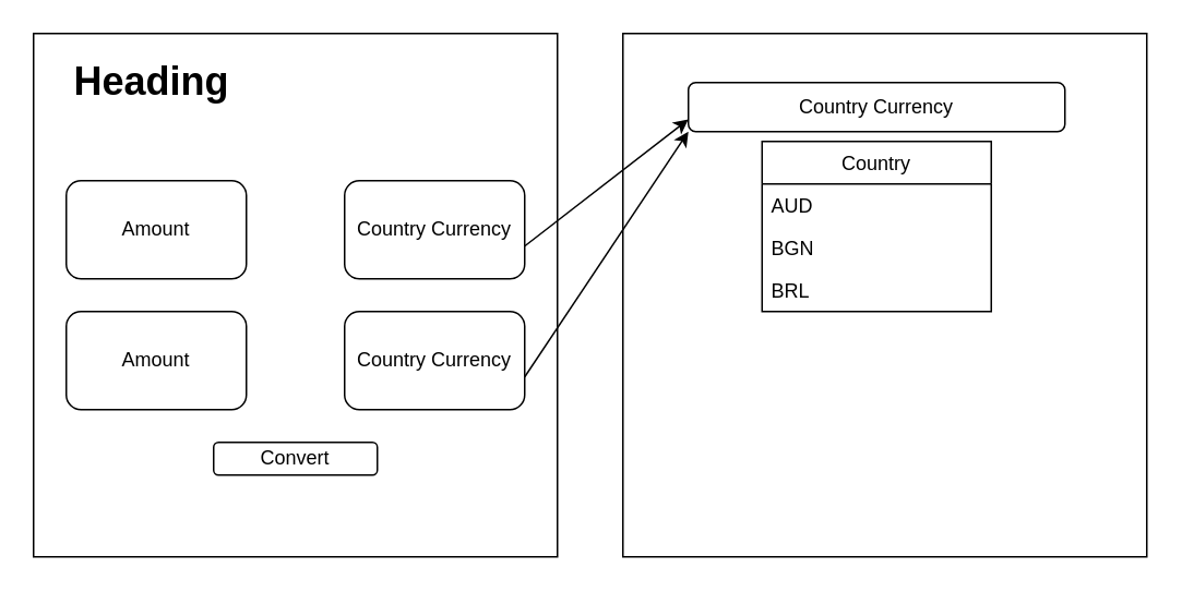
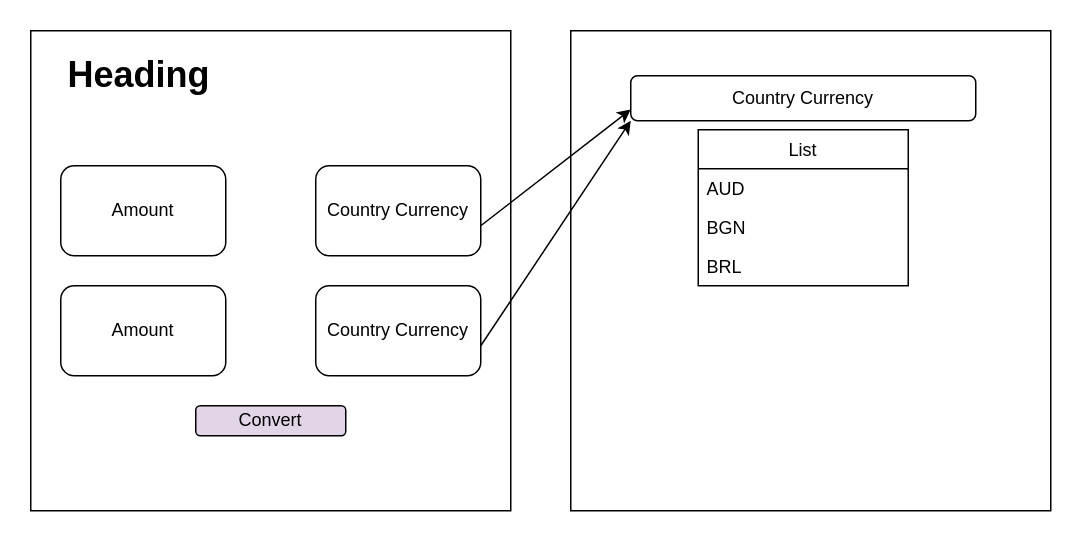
- <mxCell id="11" value="Country" style="swimlane;fontStyle=0;childLayout=stackLayout;horizontal=1;startSize=26;fillColor=none;horizontalStack=0;resizeParent=1;resizeParentMax=0;resizeLast=0;collapsible=1;marginBottom=0;" vertex="1" parent="1"><mxGeometry x="465" y="86" width="140" height="104" as="geometry" /></mxCell>
+ <mxCell id="11" value="List" style="swimlane;fontStyle=0;childLayout=stackLayout;horizontal=1;startSize=26;fillColor=none;horizontalStack=0;resizeParent=1;resizeParentMax=0;resizeLast=0;collapsible=1;marginBottom=0;" vertex="1" parent="1"><mxGeometry x="465" y="86" width="140" height="104" as="geometry" /></mxCell>
- <mxCell id="8" value="Convert" style="rounded=1;whiteSpace=wrap;html=1;" vertex="1" parent="1"><mxGeometry x="130" y="270" width="100" height="20" as="geometry" /></mxCell>
+ <mxCell id="8" value="Convert" style="rounded=1;whiteSpace=wrap;html=1;fillColor=#e1d5e7;" vertex="1" parent="1"><mxGeometry x="130" y="270" width="100" height="20" as="geometry" /></mxCell>
